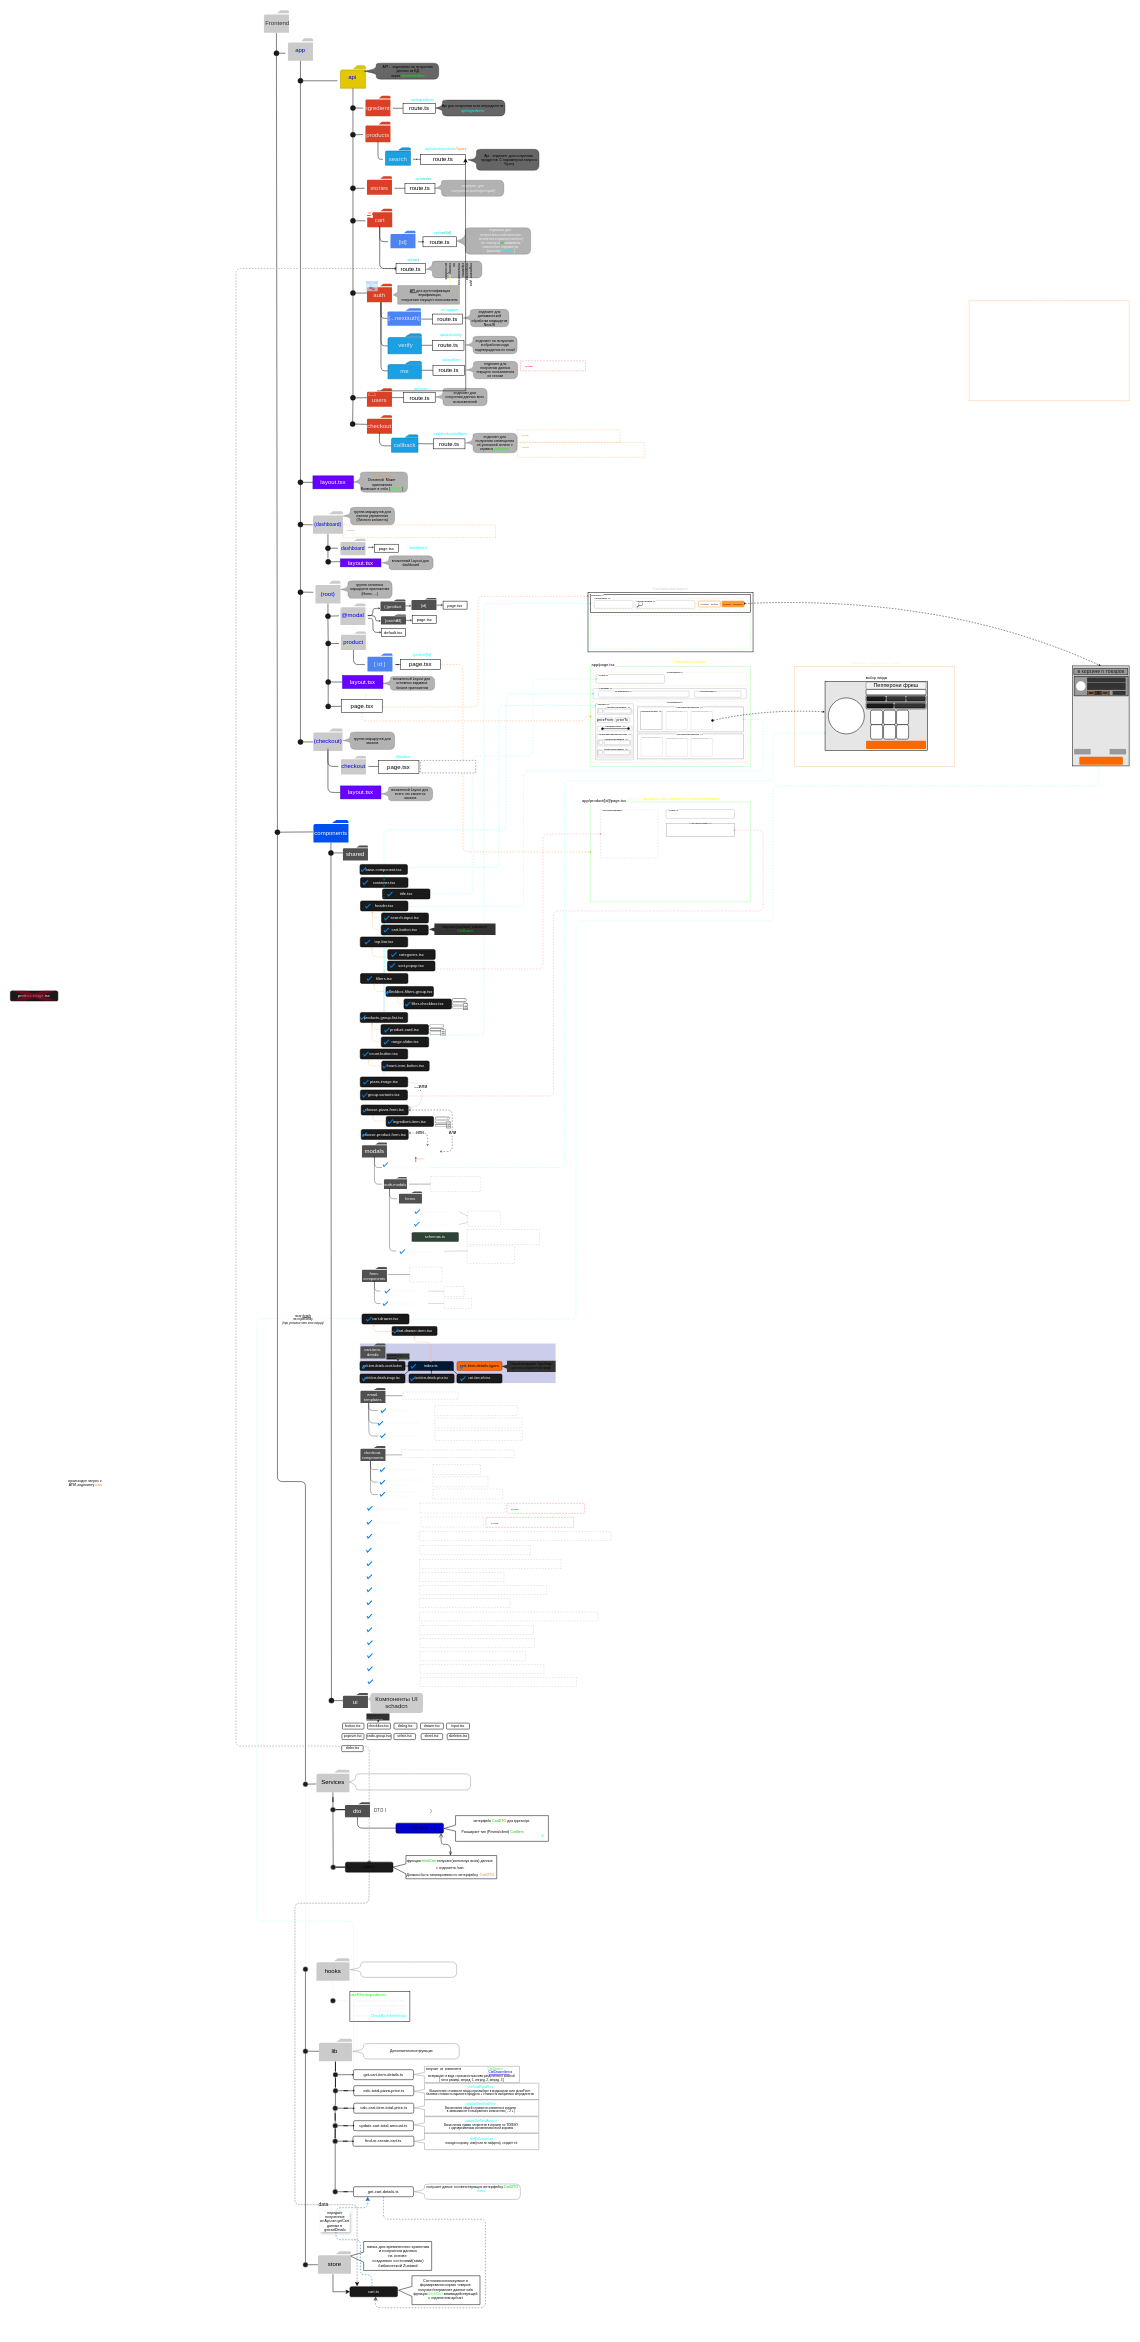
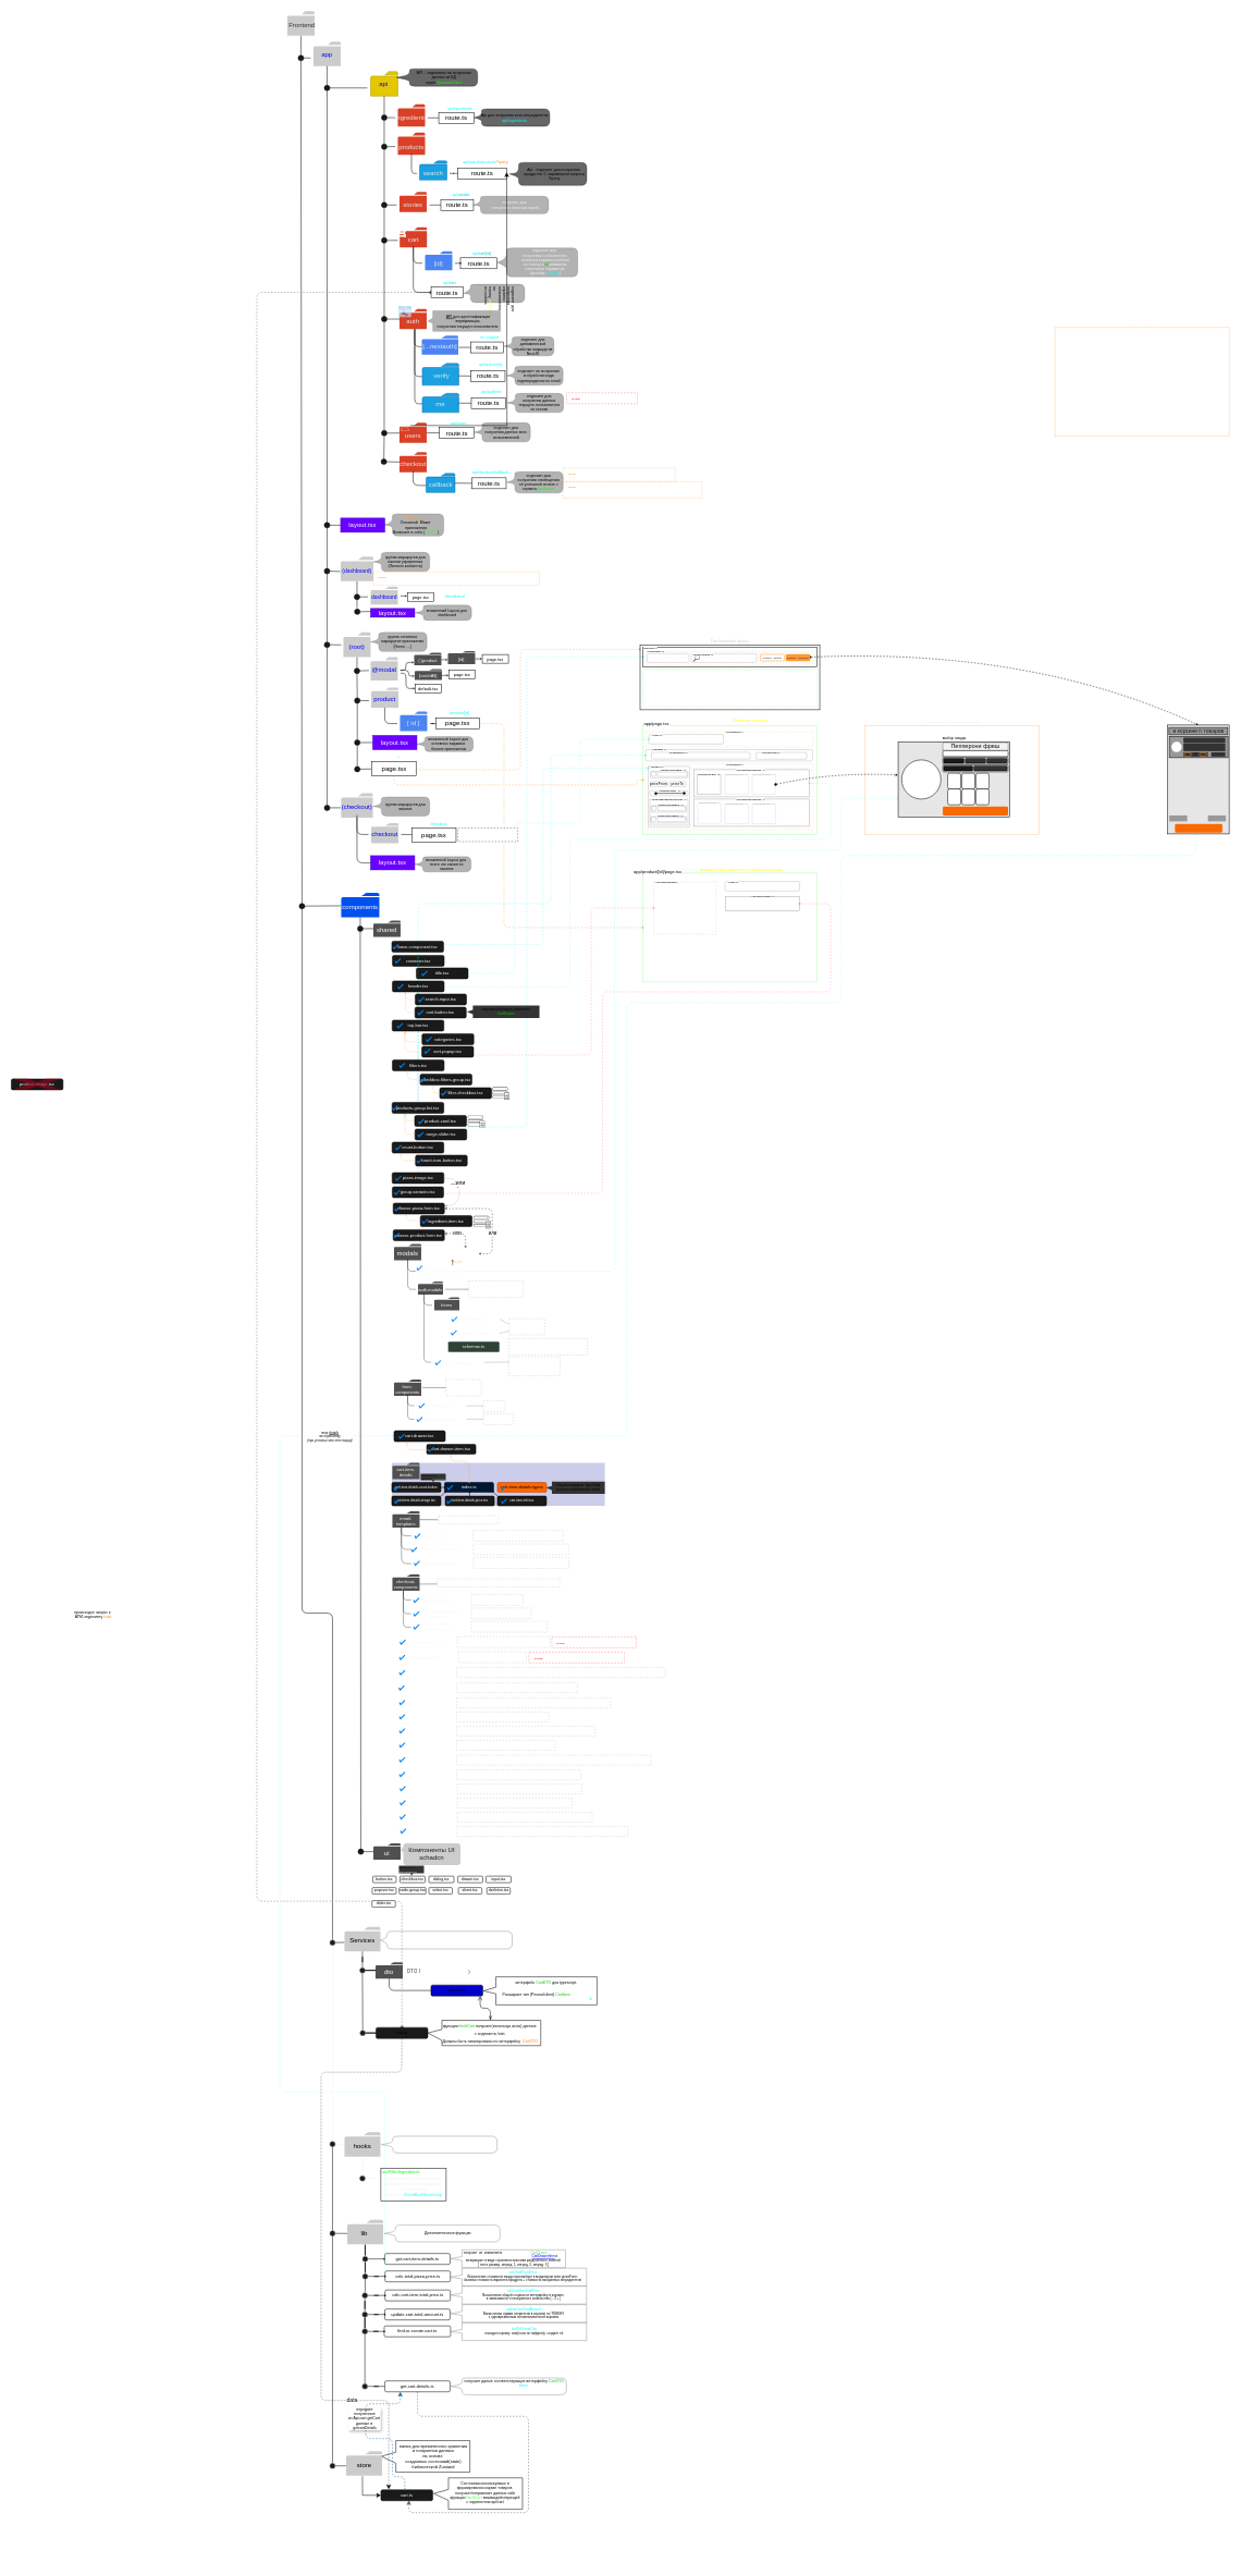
+ <mxCell id="292" style="edgeStyle=orthogonalEdgeStyle;rounded=1;orthogonalLoop=1;jettySize=auto;html=1;entryX=0.25;entryY=1;entryDx=0;entryDy=0;opacity=50;strokeColor=#FFB366;strokeWidth=1;align=center;verticalAlign=middle;fontFamily=Helvetica;fontSize=9;fontColor=default;labelBackgroundColor=default;jumpSize=6;endArrow=open;endFill=0;endSize=3;" parent="289" source="293" target="294" edge="1"><mxGeometry relative="1" as="geometry"><Array as="points"><mxPoint x="23.44" y="58" /><mxPoint x="23.44" y="40" /><mxPoint x="23.44" y="40" /></Array></mxGeometry></mxCell>
- <mxCell id="451" value="&lt;div&gt;&lt;font color=&quot;#00ffff&quot;&gt;calcCartItemTotalPrice&lt;/font&gt;&lt;br&gt;&lt;/div&gt;Вычисление общей стоимости элемента в корзине&amp;nbsp;&lt;div&gt;в зависимости от выбранного количества ( - 2 + )&lt;/div&gt;" style="text;html=1;align=center;verticalAlign=middle;resizable=0;points=[];autosize=1;strokeColor=none;fillColor=none;fontFamily=Helvetica;fontSize=6;fontColor=default;labelBackgroundColor=default;" parent="449" vertex="1"><mxGeometry x="52.86" y="0.41" width="162" height="34" as="geometry" /></mxCell>
+ <mxCell id="451" value="&lt;div&gt;&lt;font color=&quot;#00ffff&quot;&gt;calcCartItemTotalPrice&lt;/font&gt;&lt;br&gt;&lt;/div&gt;Вычисление общей стоимости интерфейсу в корзине&amp;nbsp;&lt;div&gt;в зависимости от выбранного количества ( - 2 + )&lt;/div&gt;" style="text;html=1;align=center;verticalAlign=middle;resizable=0;points=[];autosize=1;strokeColor=none;fillColor=none;fontFamily=Helvetica;fontSize=6;fontColor=default;labelBackgroundColor=default;" parent="449" vertex="1"><mxGeometry x="52.86" y="0.41" width="162" height="34" as="geometry" /></mxCell>
